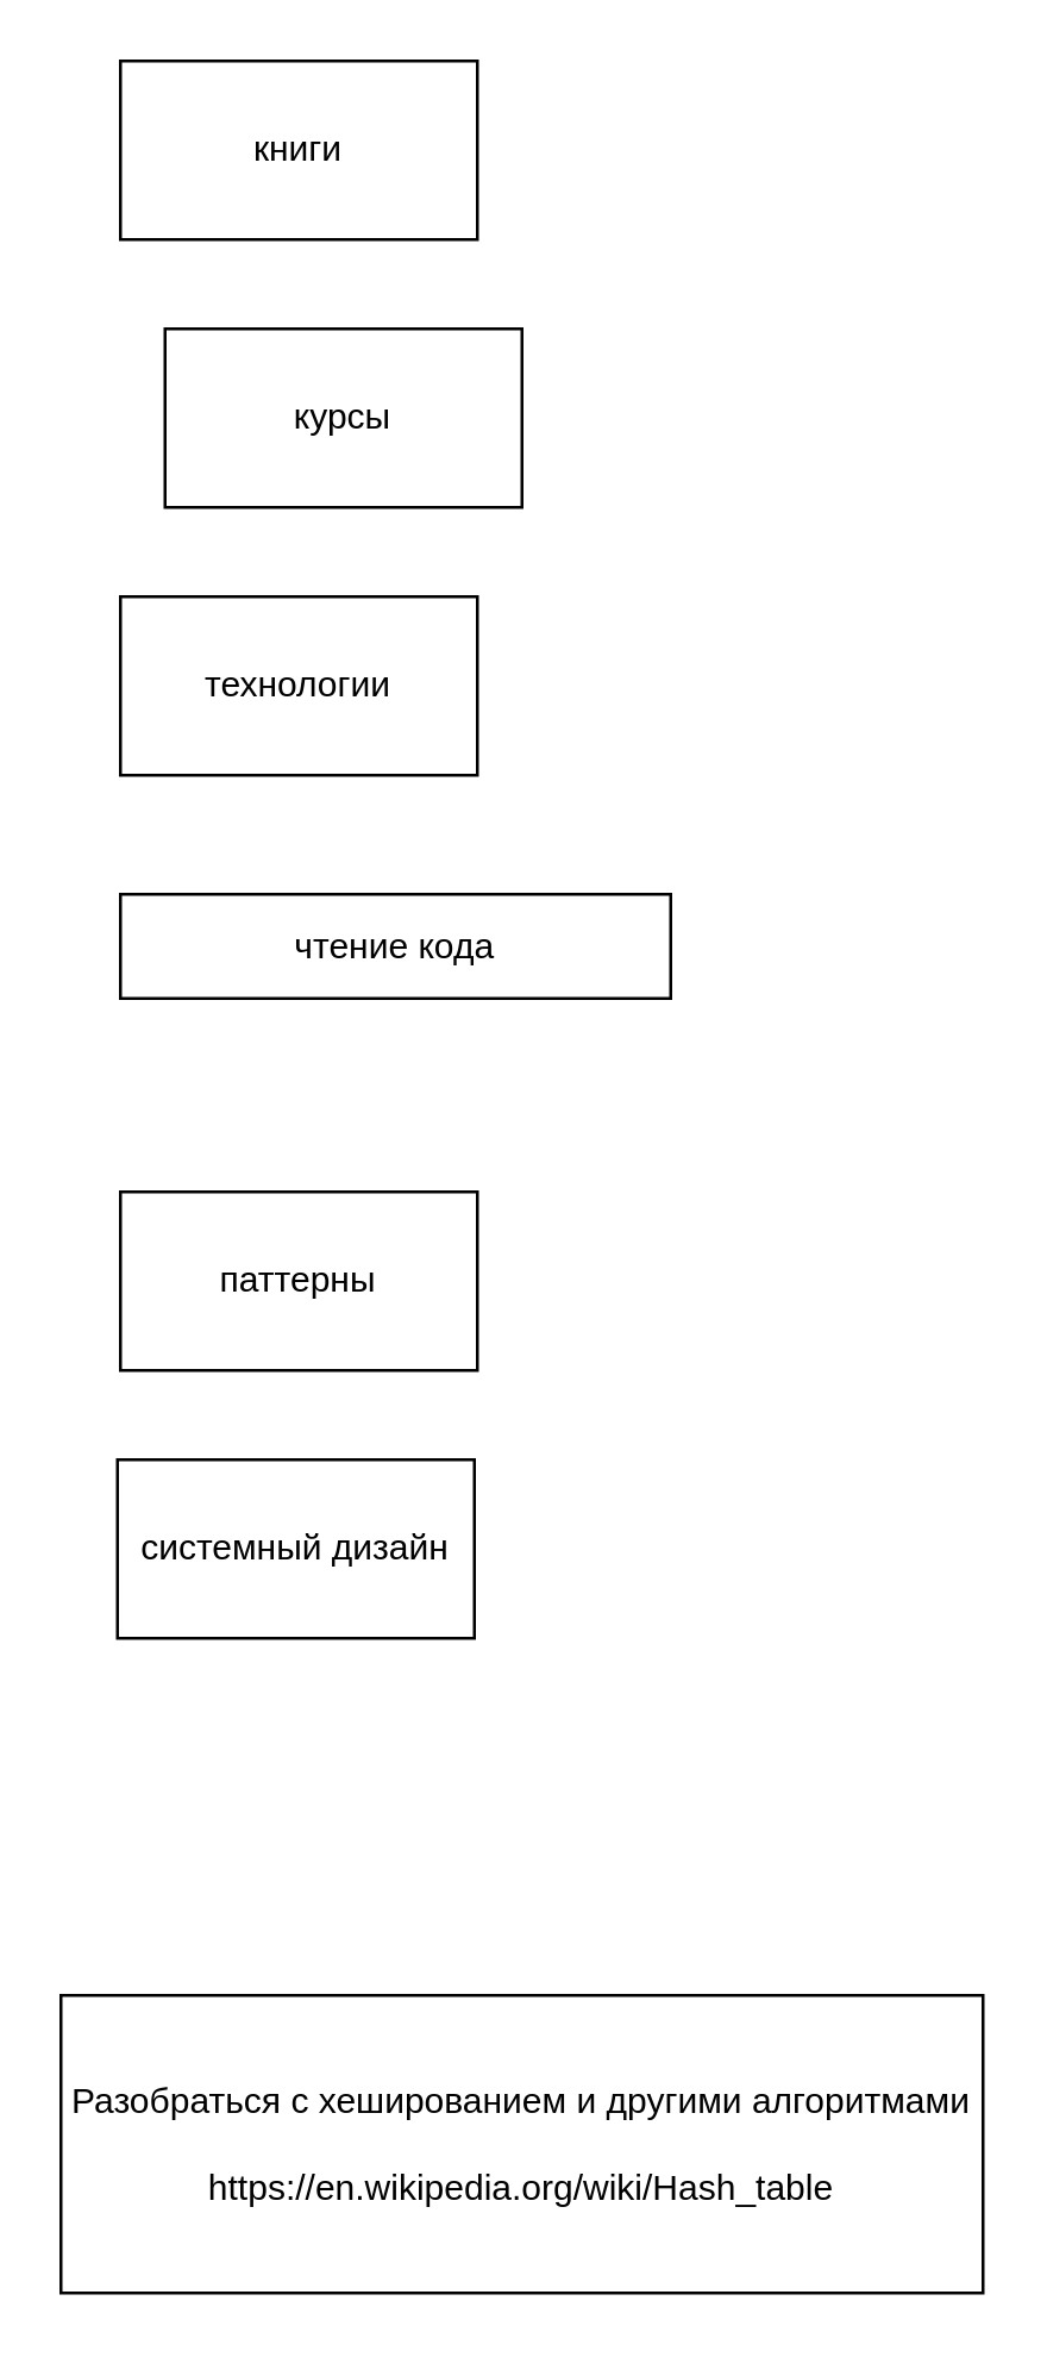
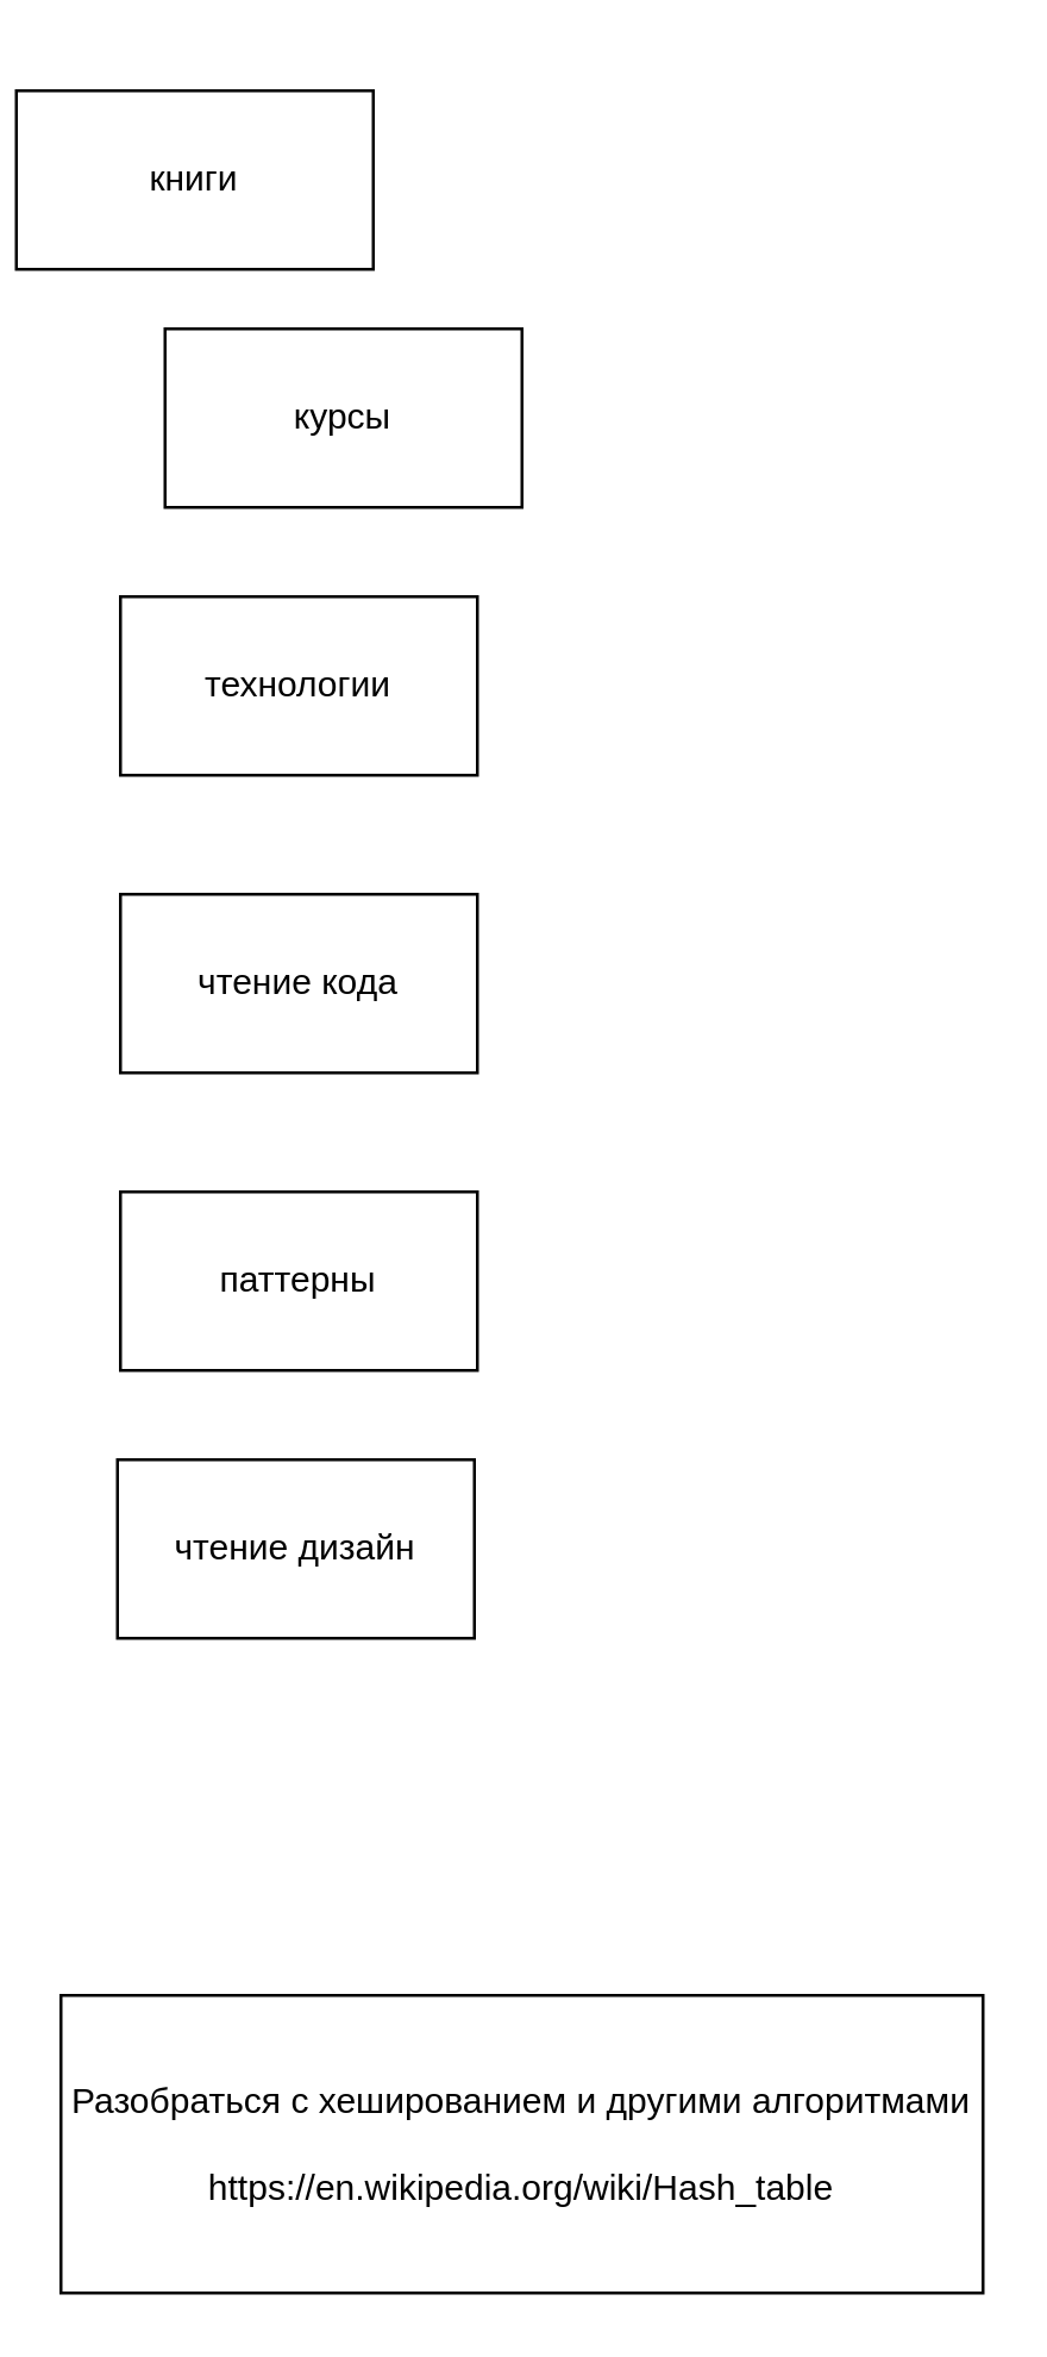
- <mxCell id="2" value="книги&lt;br&gt;" style="rounded=0;whiteSpace=wrap;html=1;" vertex="1" parent="1"><mxGeometry x="40" y="20" width="120" height="60" as="geometry" /></mxCell>
+ <mxCell id="2" value="книги&lt;br&gt;" style="rounded=0;whiteSpace=wrap;html=1;" vertex="1" parent="1"><mxGeometry x="5" y="30" width="120" height="60" as="geometry" /></mxCell>
- <mxCell id="5" value="чтение кода" style="rounded=0;whiteSpace=wrap;html=1;" vertex="1" parent="1"><mxGeometry x="40" y="300" width="185" height="35" as="geometry" /></mxCell>
+ <mxCell id="5" value="чтение кода" style="rounded=0;whiteSpace=wrap;html=1;" vertex="1" parent="1"><mxGeometry x="40" y="300" width="120" height="60" as="geometry" /></mxCell>
- <mxCell id="7" value="системный дизайн" style="rounded=0;whiteSpace=wrap;html=1;" vertex="1" parent="1"><mxGeometry x="39" y="490" width="120" height="60" as="geometry" /></mxCell>
+ <mxCell id="7" value="чтение дизайн" style="rounded=0;whiteSpace=wrap;html=1;" vertex="1" parent="1"><mxGeometry x="39" y="490" width="120" height="60" as="geometry" /></mxCell>
